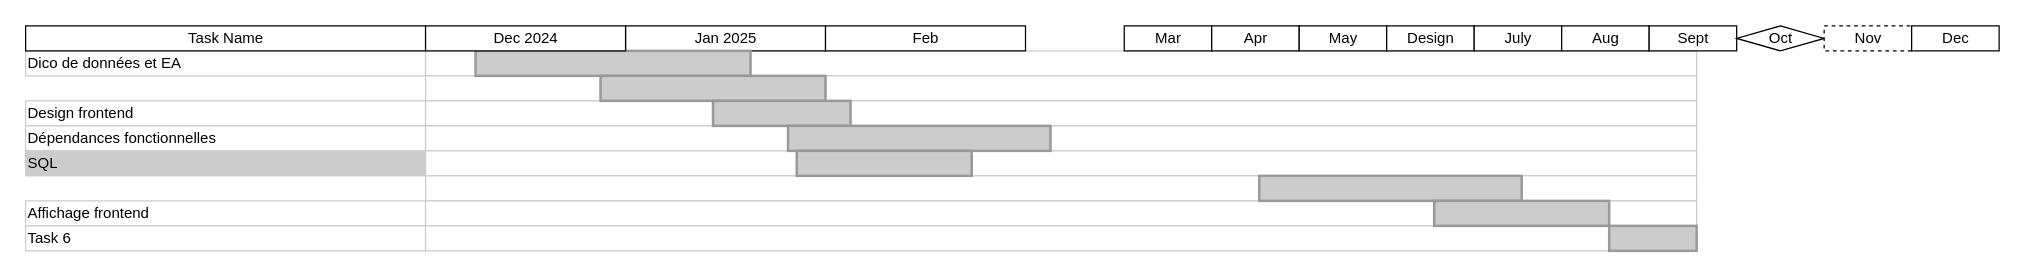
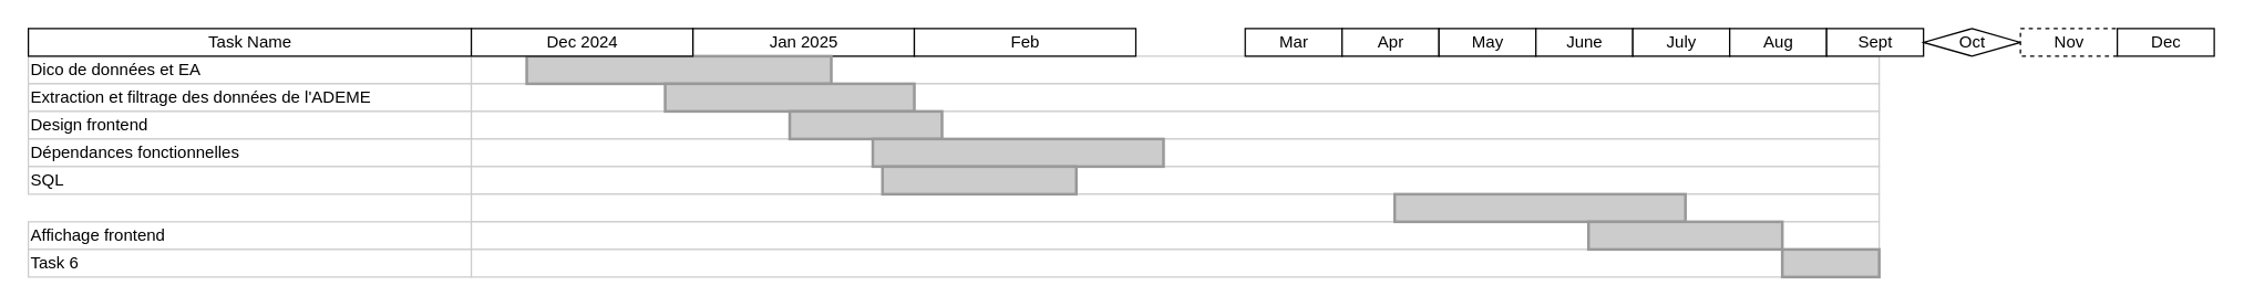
- <mxCell id="16" value="Design" style="strokeWidth=1;fontStyle=0;html=1;" parent="1" vertex="1"><mxGeometry x="1109" y="20" width="70" height="20" as="geometry" /></mxCell>
+ <mxCell id="16" value="June" style="strokeWidth=1;fontStyle=0;html=1;" parent="1" vertex="1"><mxGeometry x="1109" y="20" width="70" height="20" as="geometry" /></mxCell>
+ <mxCell id="3" value="Extraction et filtrage des données de l'ADEME" style="align=left;strokeColor=#CCCCCC;html=1;" parent="1" vertex="1"><mxGeometry x="20" y="60" width="320" height="20" as="geometry" /></mxCell>
- <mxCell id="6" value="SQL" style="align=left;strokeColor=#CCCCCC;html=1;fillColor=#cccccc;" parent="1" vertex="1"><mxGeometry x="20" y="120" width="320.0" height="20" as="geometry" /></mxCell>
+ <mxCell id="6" value="SQL" style="align=left;strokeColor=#CCCCCC;html=1;" parent="1" vertex="1"><mxGeometry x="20" y="120" width="320.0" height="20" as="geometry" /></mxCell>
